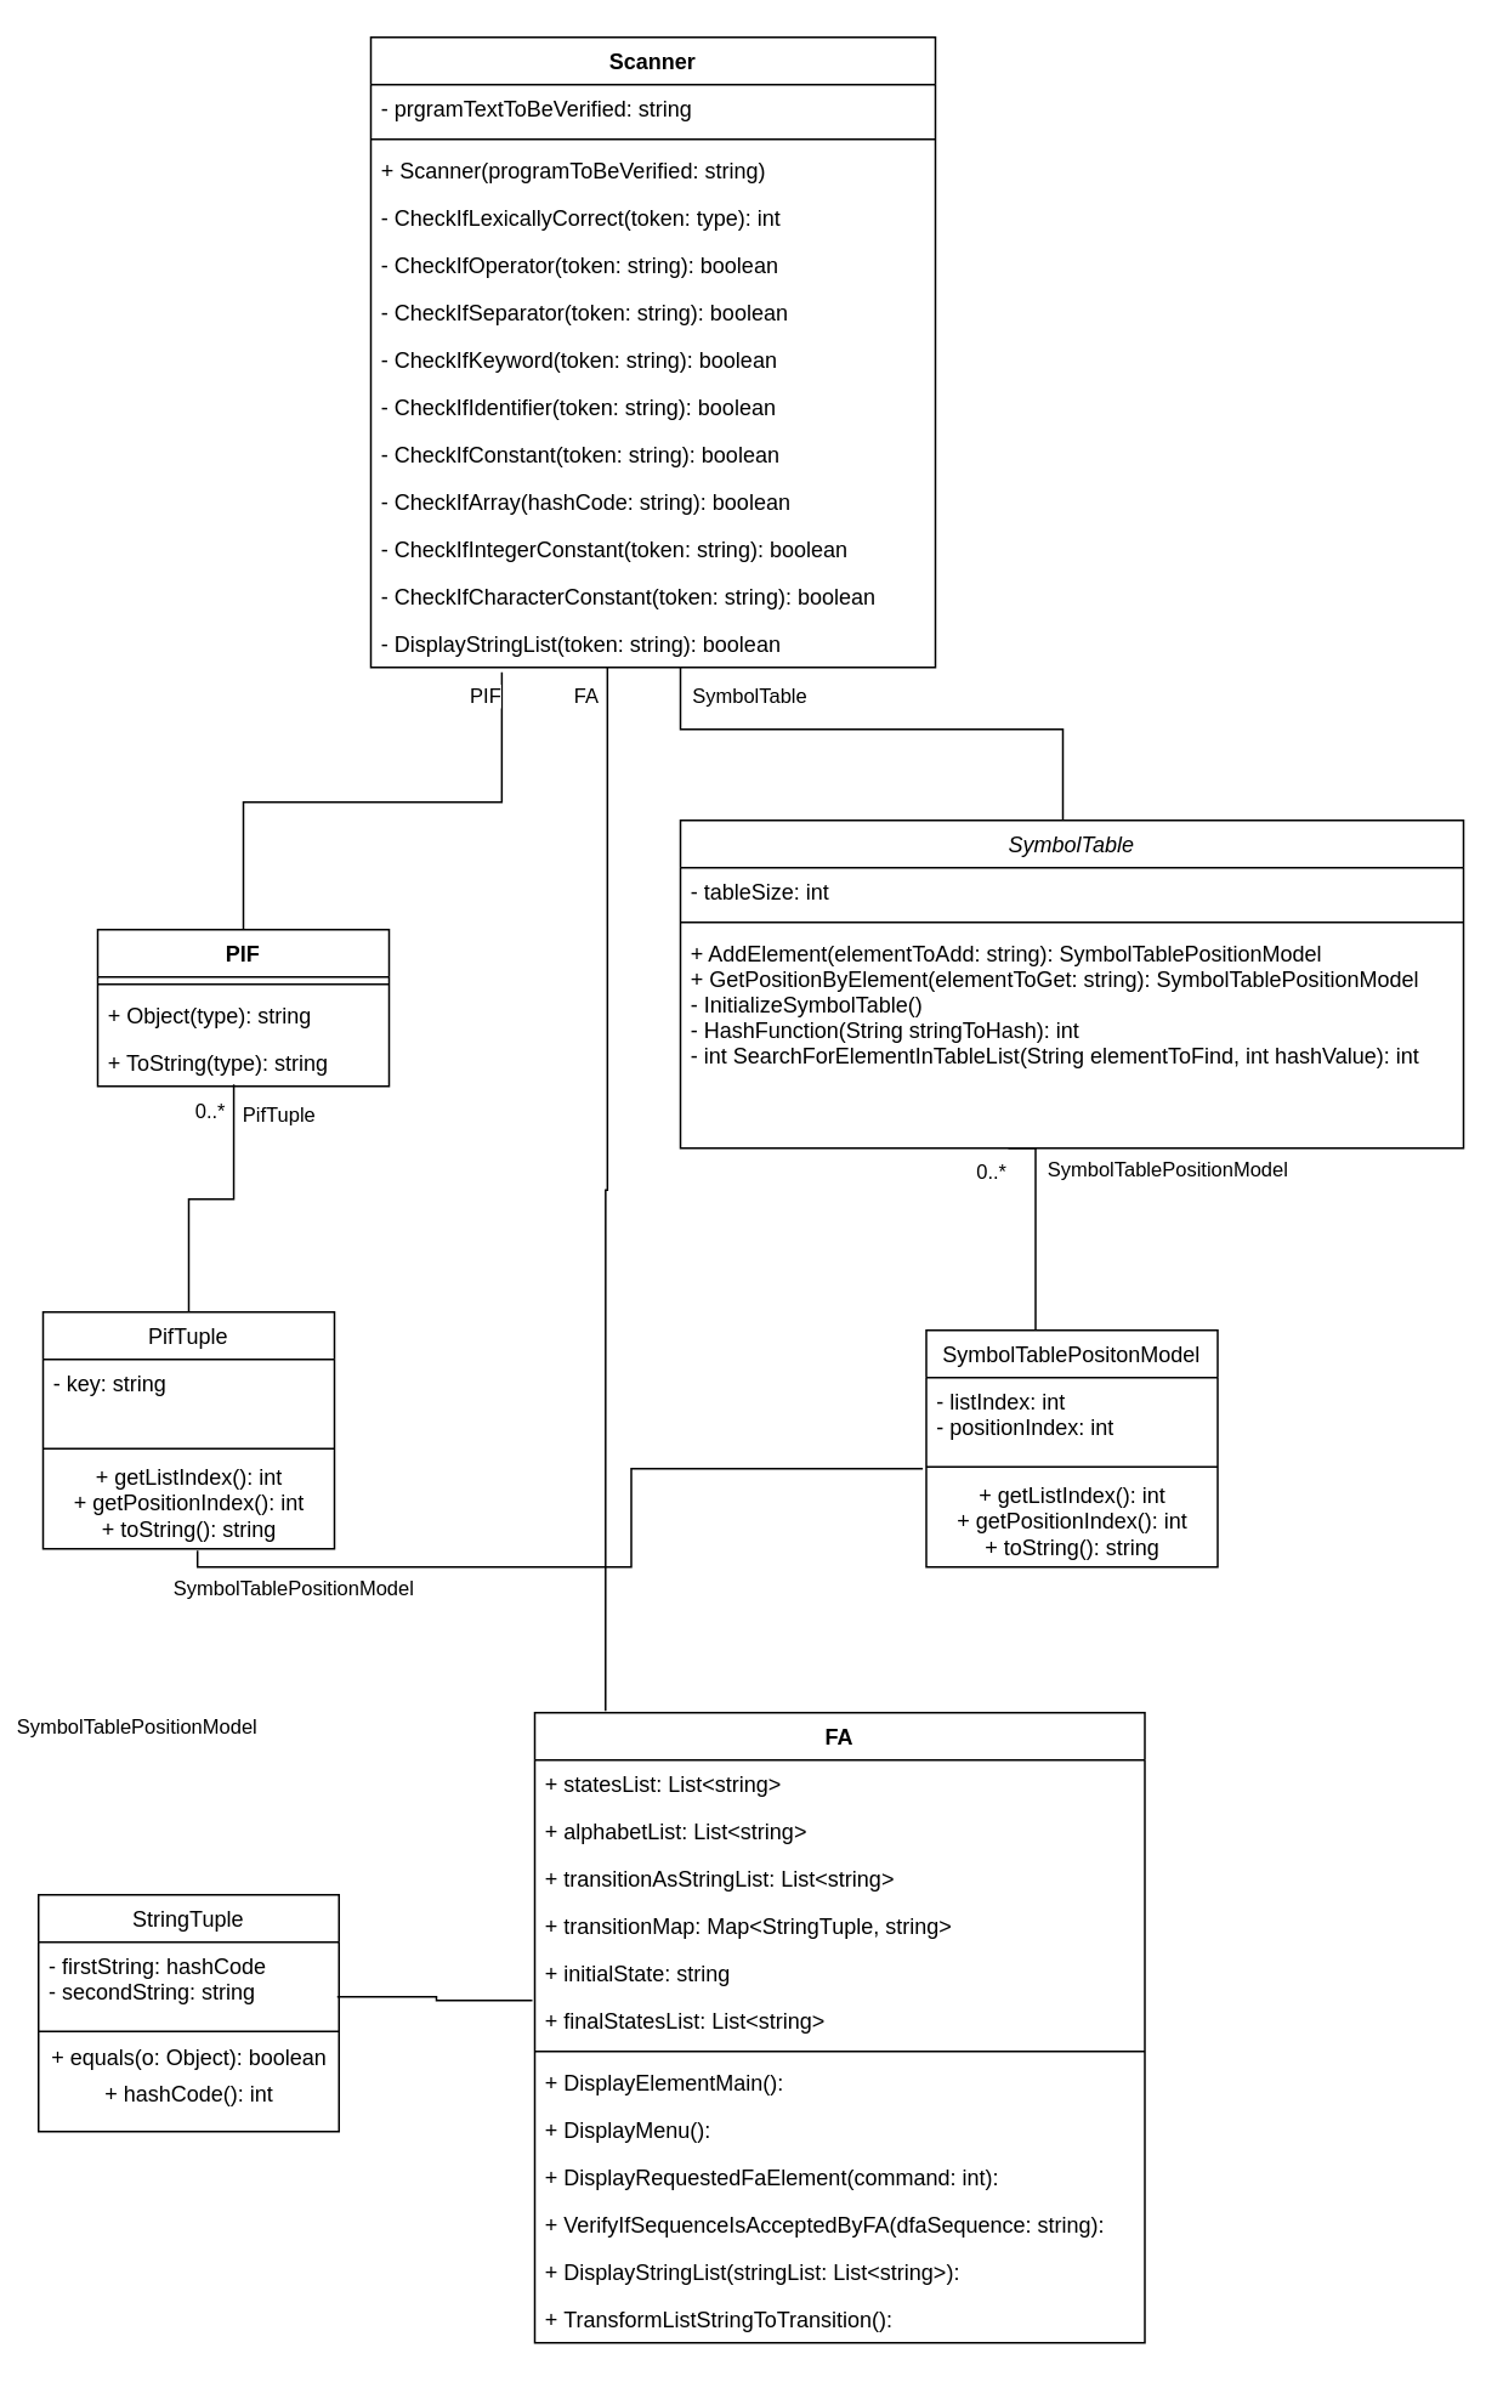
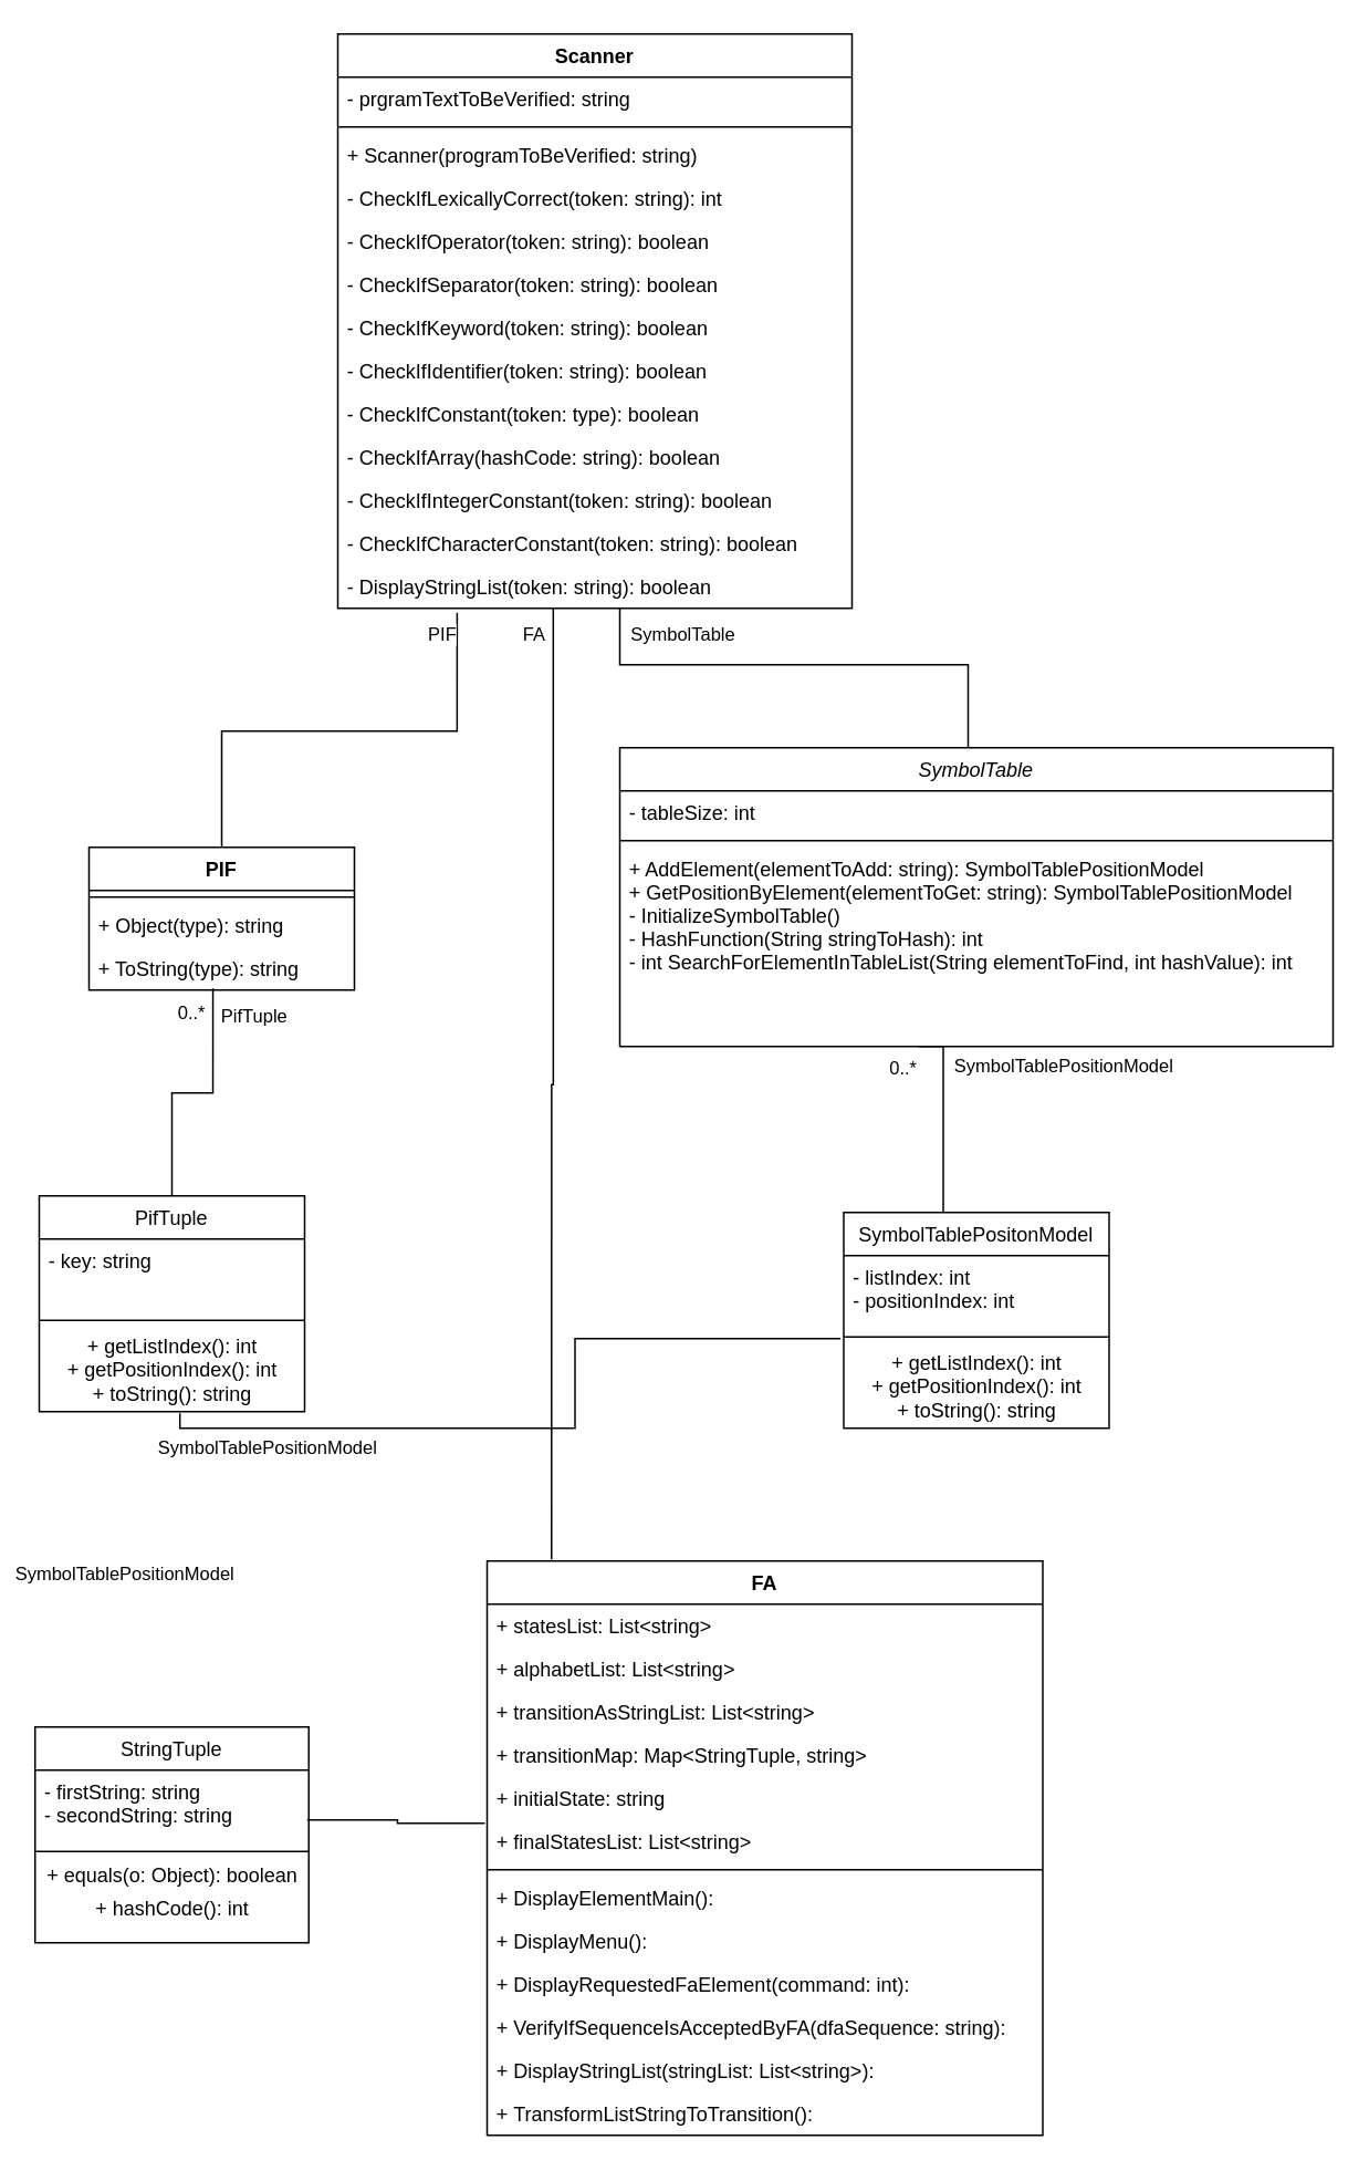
- <mxCell id="14" value="- CheckIfLexicallyCorrect(token: type): int" style="text;strokeColor=none;fillColor=none;align=left;verticalAlign=top;spacingLeft=4;spacingRight=4;overflow=hidden;rotatable=0;points=[[0,0.5],[1,0.5]];portConstraint=eastwest;" parent="10" vertex="1"><mxGeometry y="86" width="310" height="26" as="geometry" /></mxCell>
+ <mxCell id="14" value="- CheckIfLexicallyCorrect(token: string): int" style="text;strokeColor=none;fillColor=none;align=left;verticalAlign=top;spacingLeft=4;spacingRight=4;overflow=hidden;rotatable=0;points=[[0,0.5],[1,0.5]];portConstraint=eastwest;" parent="10" vertex="1"><mxGeometry y="86" width="310" height="26" as="geometry" /></mxCell>
- <mxCell id="19" value="- CheckIfConstant(token: string): boolean" style="text;strokeColor=none;fillColor=none;align=left;verticalAlign=top;spacingLeft=4;spacingRight=4;overflow=hidden;rotatable=0;points=[[0,0.5],[1,0.5]];portConstraint=eastwest;" parent="10" vertex="1"><mxGeometry y="216" width="310" height="26" as="geometry" /></mxCell>
+ <mxCell id="19" value="- CheckIfConstant(token: type): boolean" style="text;strokeColor=none;fillColor=none;align=left;verticalAlign=top;spacingLeft=4;spacingRight=4;overflow=hidden;rotatable=0;points=[[0,0.5],[1,0.5]];portConstraint=eastwest;" parent="10" vertex="1"><mxGeometry y="216" width="310" height="26" as="geometry" /></mxCell>
- <mxCell id="60" value="- firstString: hashCode&#10;- secondString: string" style="text;align=left;verticalAlign=top;spacingLeft=4;spacingRight=4;overflow=hidden;rotatable=0;points=[[0,0.5],[1,0.5]];portConstraint=eastwest;" vertex="1" parent="59"><mxGeometry y="26" width="165" height="44" as="geometry" /></mxCell>
+ <mxCell id="60" value="- firstString: string&#10;- secondString: string" style="text;align=left;verticalAlign=top;spacingLeft=4;spacingRight=4;overflow=hidden;rotatable=0;points=[[0,0.5],[1,0.5]];portConstraint=eastwest;" vertex="1" parent="59"><mxGeometry y="26" width="165" height="44" as="geometry" /></mxCell>
